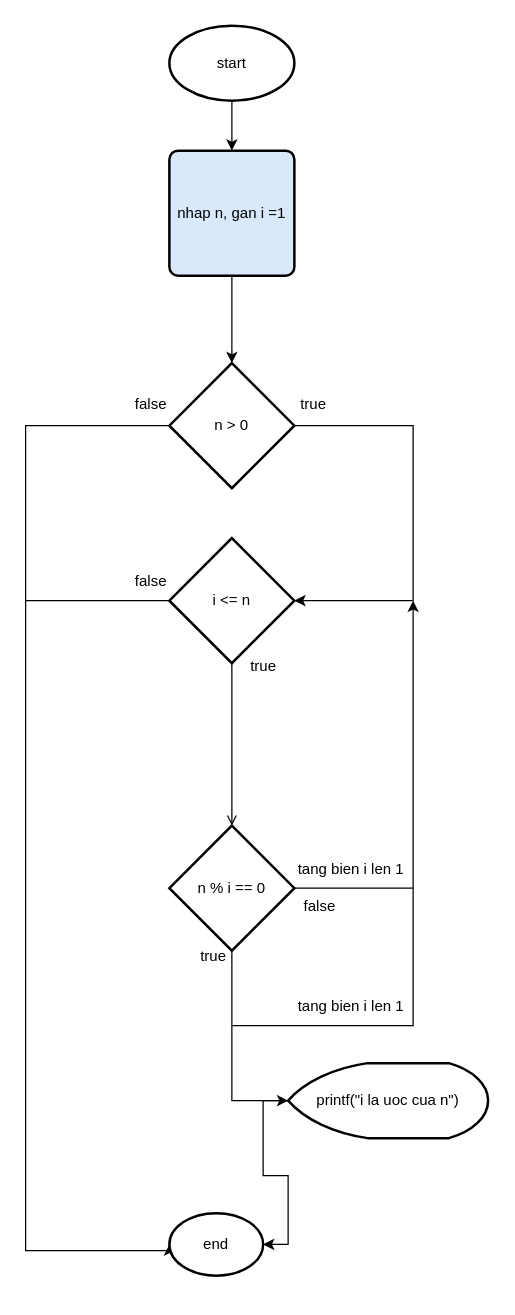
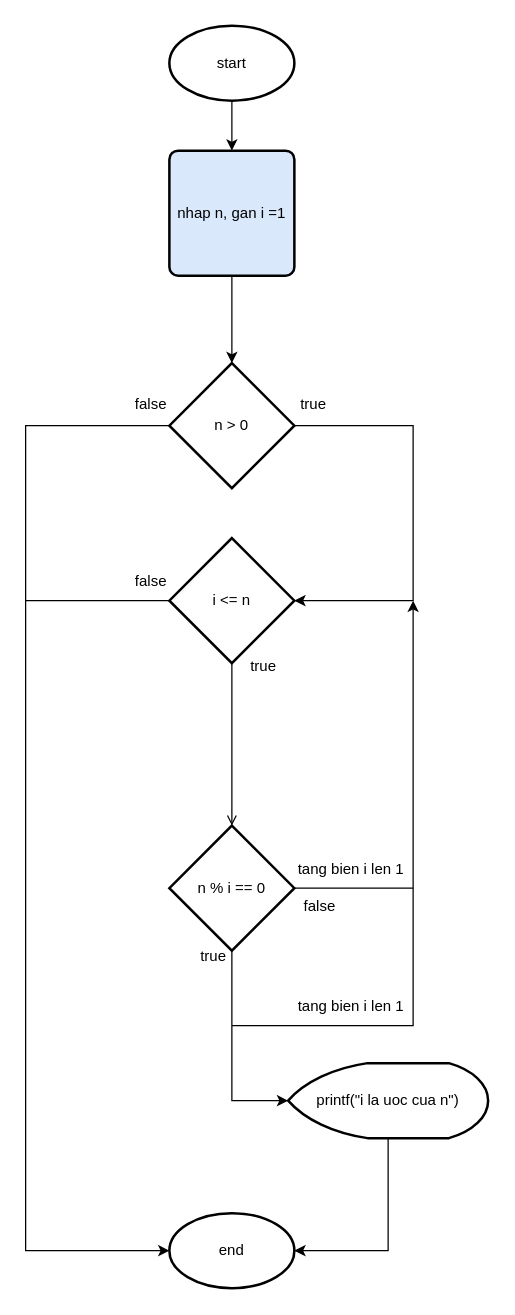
- <mxCell id="9" value="end" style="strokeWidth=2;html=1;shape=mxgraph.flowchart.start_1;whiteSpace=wrap;" vertex="1" parent="1"><mxGeometry x="135" y="970" width="75" height="50" as="geometry" /></mxCell>
+ <mxCell id="9" value="end" style="strokeWidth=2;html=1;shape=mxgraph.flowchart.start_1;whiteSpace=wrap;" vertex="1" parent="1"><mxGeometry x="135" y="970" width="100" height="60" as="geometry" /></mxCell>
